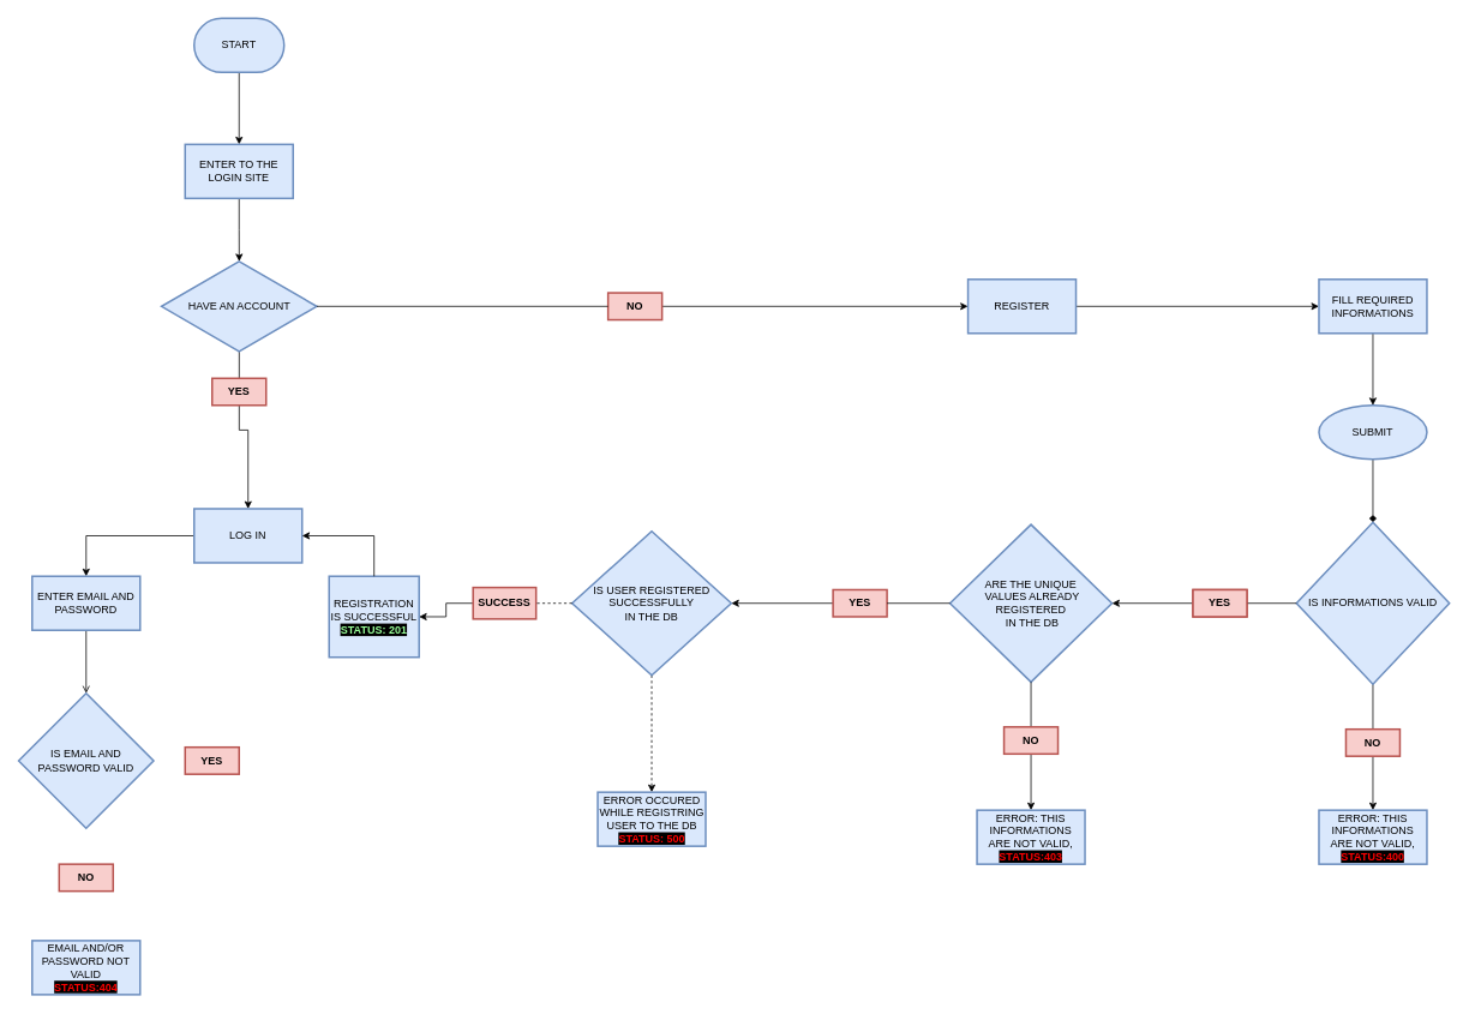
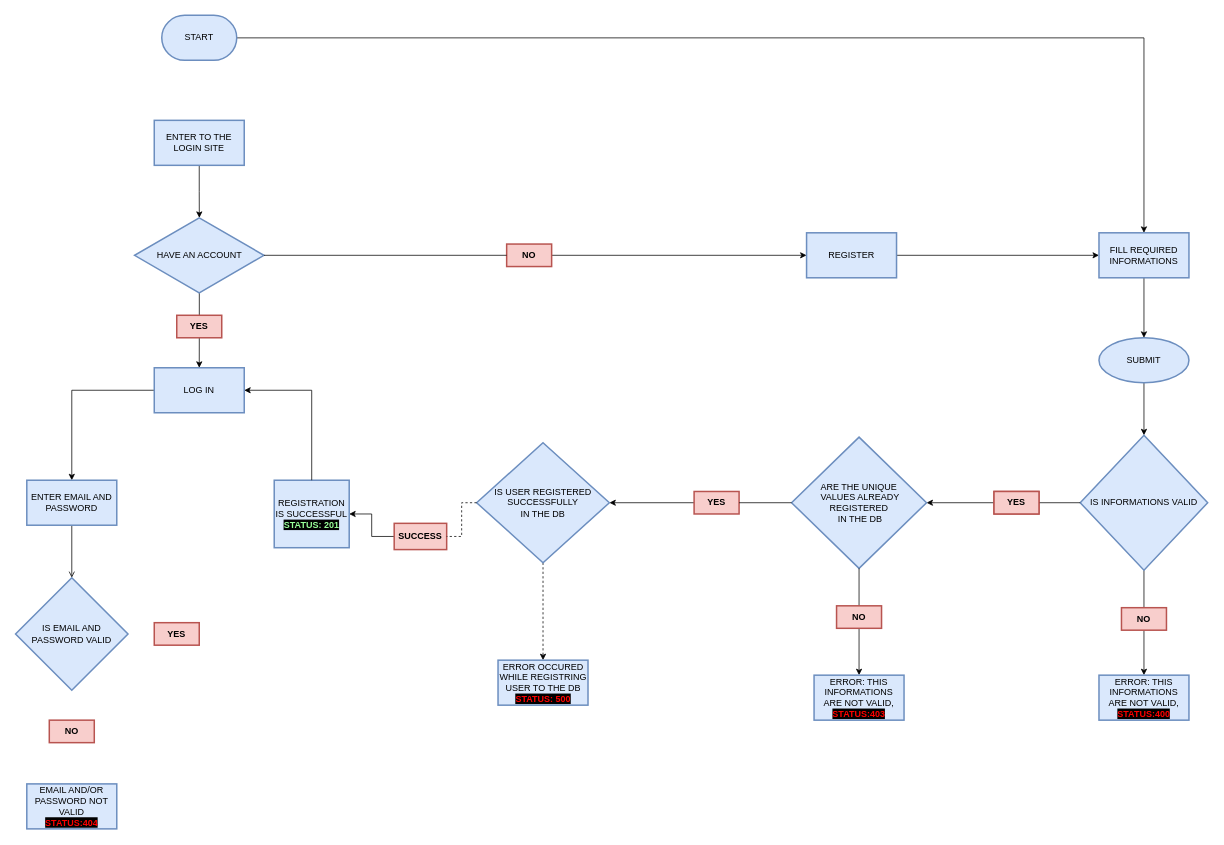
- <mxCell id="2" value="" style="edgeStyle=orthogonalEdgeStyle;rounded=0;orthogonalLoop=1;jettySize=auto;html=1;" parent="1" source="3" target="5" edge="1"><mxGeometry relative="1" as="geometry" /></mxCell>
+ <mxCell id="2" value="" style="edgeStyle=orthogonalEdgeStyle;rounded=0;orthogonalLoop=1;jettySize=auto;html=1;" parent="1" source="3" target="17" edge="1"><mxGeometry relative="1" as="geometry" /></mxCell>
- <mxCell id="18" value="" style="edgeStyle=orthogonalEdgeStyle;rounded=0;orthogonalLoop=1;jettySize=auto;html=1;endArrow=diamond;" parent="1" source="19" target="21" edge="1"><mxGeometry relative="1" as="geometry" /></mxCell>
+ <mxCell id="18" value="" style="edgeStyle=orthogonalEdgeStyle;rounded=0;orthogonalLoop=1;jettySize=auto;html=1;" parent="1" source="19" target="21" edge="1"><mxGeometry relative="1" as="geometry" /></mxCell>
- <mxCell id="10" value="LOG IN" style="whiteSpace=wrap;html=1;strokeColor=#6c8ebf;strokeWidth=2;fillColor=#dae8fc;" parent="1" vertex="1"><mxGeometry x="215" y="565" width="120" height="60" as="geometry" /></mxCell>
+ <mxCell id="10" value="LOG IN" style="whiteSpace=wrap;html=1;strokeColor=#6c8ebf;strokeWidth=2;fillColor=#dae8fc;" parent="1" vertex="1"><mxGeometry x="205" y="490" width="120" height="60" as="geometry" /></mxCell>
- <mxCell id="46" value="&lt;b&gt;SUCCESS&lt;/b&gt;" style="text;html=1;strokeColor=#b85450;fillColor=#f8cecc;align=center;verticalAlign=middle;whiteSpace=wrap;rounded=0;strokeWidth=2;" vertex="1" parent="1"><mxGeometry x="525" y="652.5" width="70" height="35" as="geometry" /></mxCell>
+ <mxCell id="46" value="&lt;b&gt;SUCCESS&lt;/b&gt;" style="text;html=1;strokeColor=#b85450;fillColor=#f8cecc;align=center;verticalAlign=middle;whiteSpace=wrap;rounded=0;strokeWidth=2;" vertex="1" parent="1"><mxGeometry x="525" y="697.5" width="70" height="35" as="geometry" /></mxCell>
